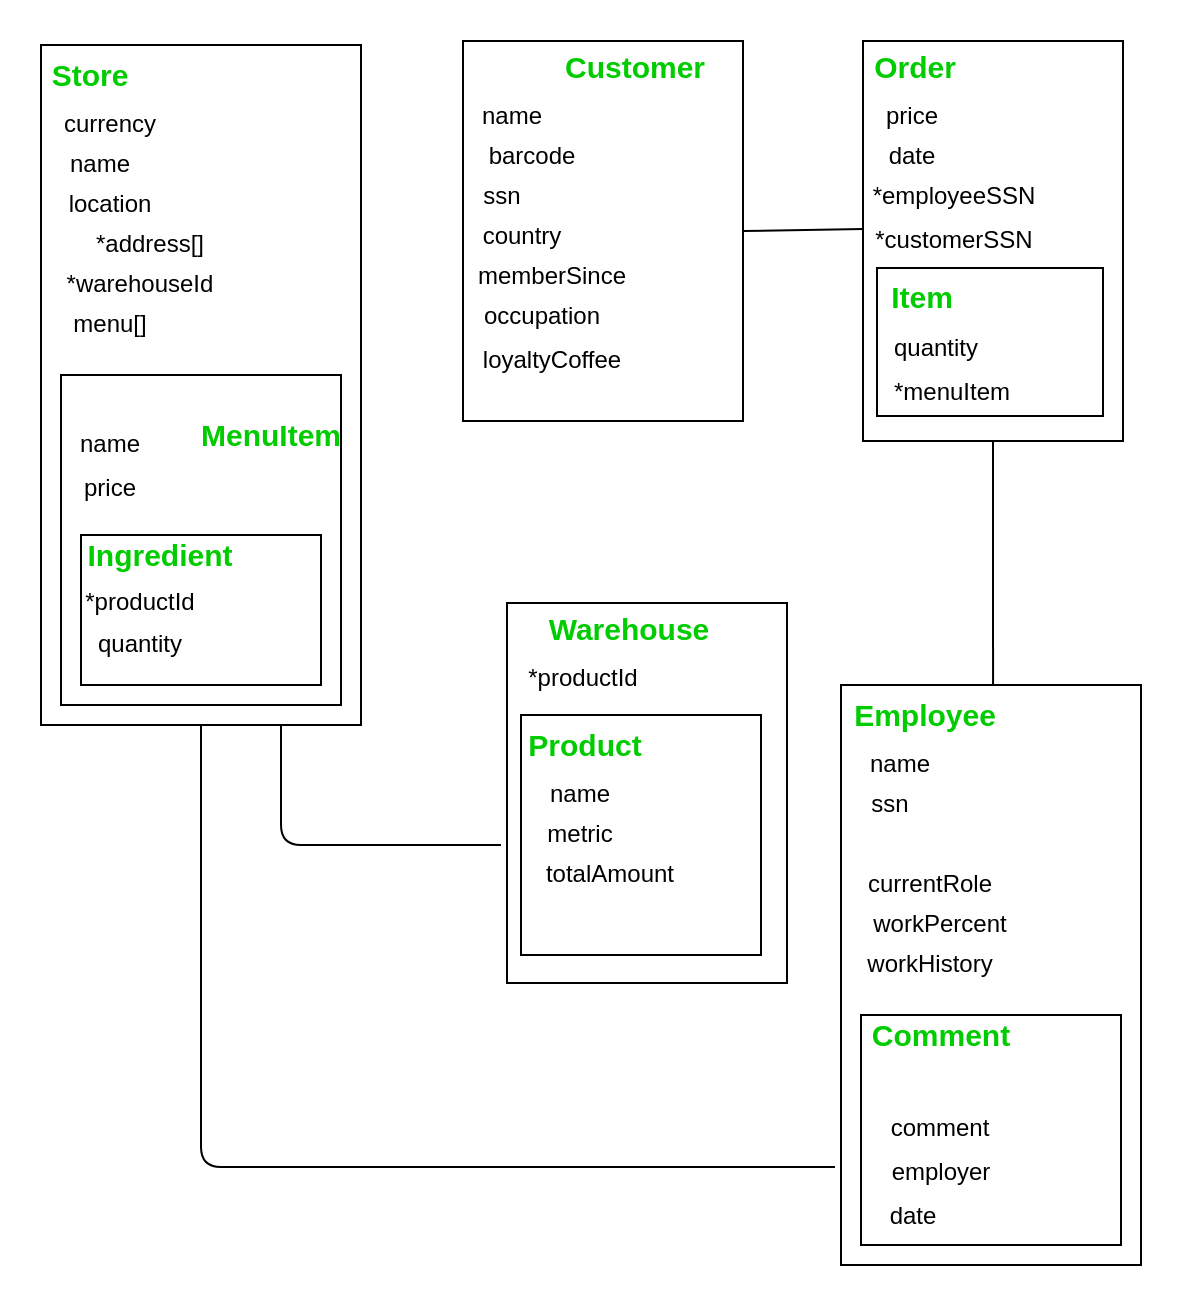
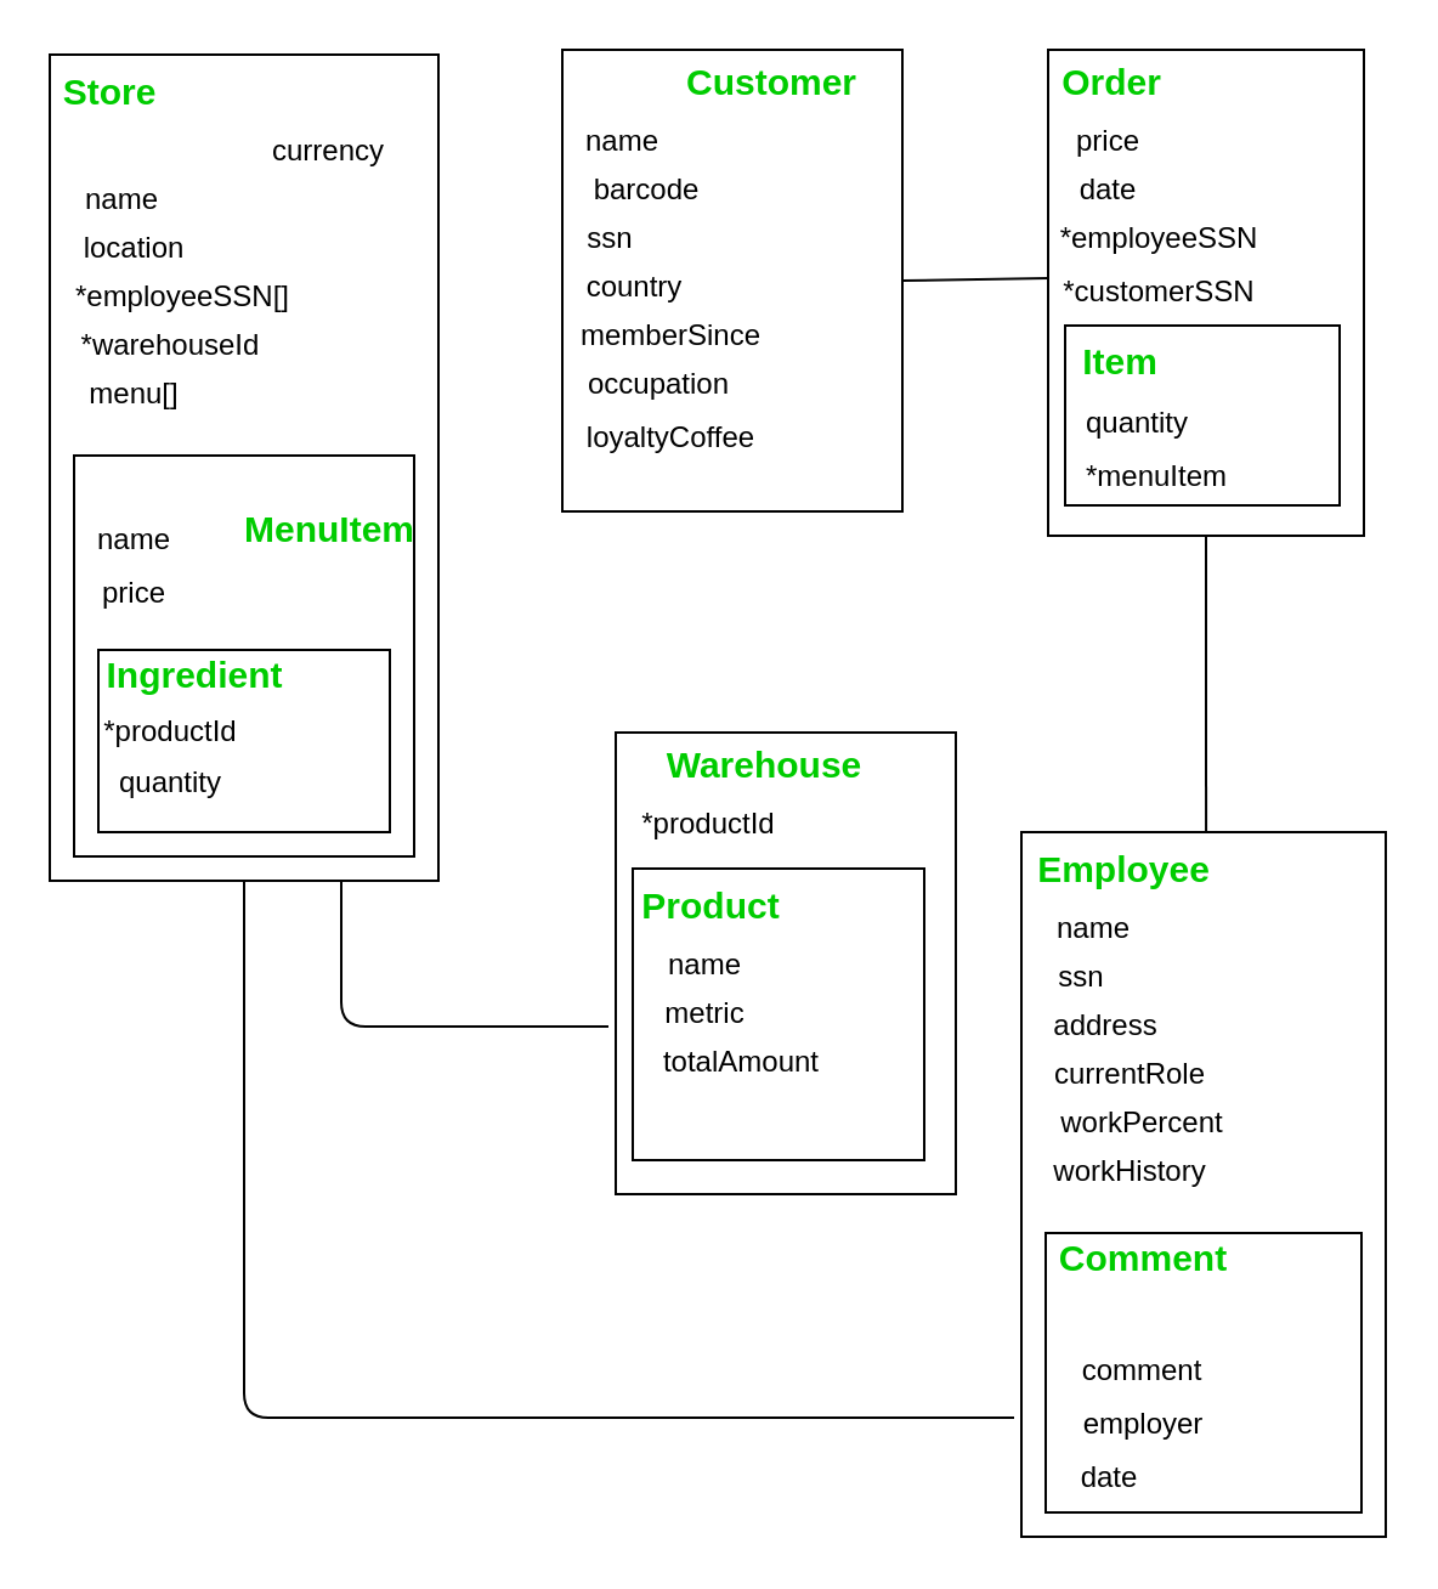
- <mxCell id="5" value="&lt;div style=&quot;text-align: left&quot;&gt;&lt;span&gt;currency&lt;/span&gt;&lt;/div&gt;" style="text;html=1;strokeColor=none;fillColor=none;align=center;verticalAlign=middle;whiteSpace=wrap;rounded=0;" vertex="1" parent="1"><mxGeometry x="20" y="52" width="70" height="20" as="geometry" /></mxCell>
+ <mxCell id="5" value="&lt;div style=&quot;text-align: left&quot;&gt;&lt;span&gt;currency&lt;/span&gt;&lt;/div&gt;" style="text;html=1;strokeColor=none;fillColor=none;align=center;verticalAlign=middle;whiteSpace=wrap;rounded=0;" vertex="1" parent="1"><mxGeometry x="100" y="52" width="70" height="20" as="geometry" /></mxCell>
- <mxCell id="8" value="*address[]" style="text;html=1;strokeColor=none;fillColor=none;align=center;verticalAlign=middle;whiteSpace=wrap;rounded=0;" vertex="1" parent="1"><mxGeometry x="20" y="112" width="110" height="20" as="geometry" /></mxCell>
+ <mxCell id="8" value="*employeeSSN[]" style="text;html=1;strokeColor=none;fillColor=none;align=center;verticalAlign=middle;whiteSpace=wrap;rounded=0;" vertex="1" parent="1"><mxGeometry x="20" y="112" width="110" height="20" as="geometry" /></mxCell>
+ <mxCell id="28" value="address" style="text;html=1;strokeColor=none;fillColor=none;align=center;verticalAlign=middle;whiteSpace=wrap;rounded=0;" vertex="1" parent="1"><mxGeometry x="420" y="412" width="70" height="20" as="geometry" /></mxCell>
